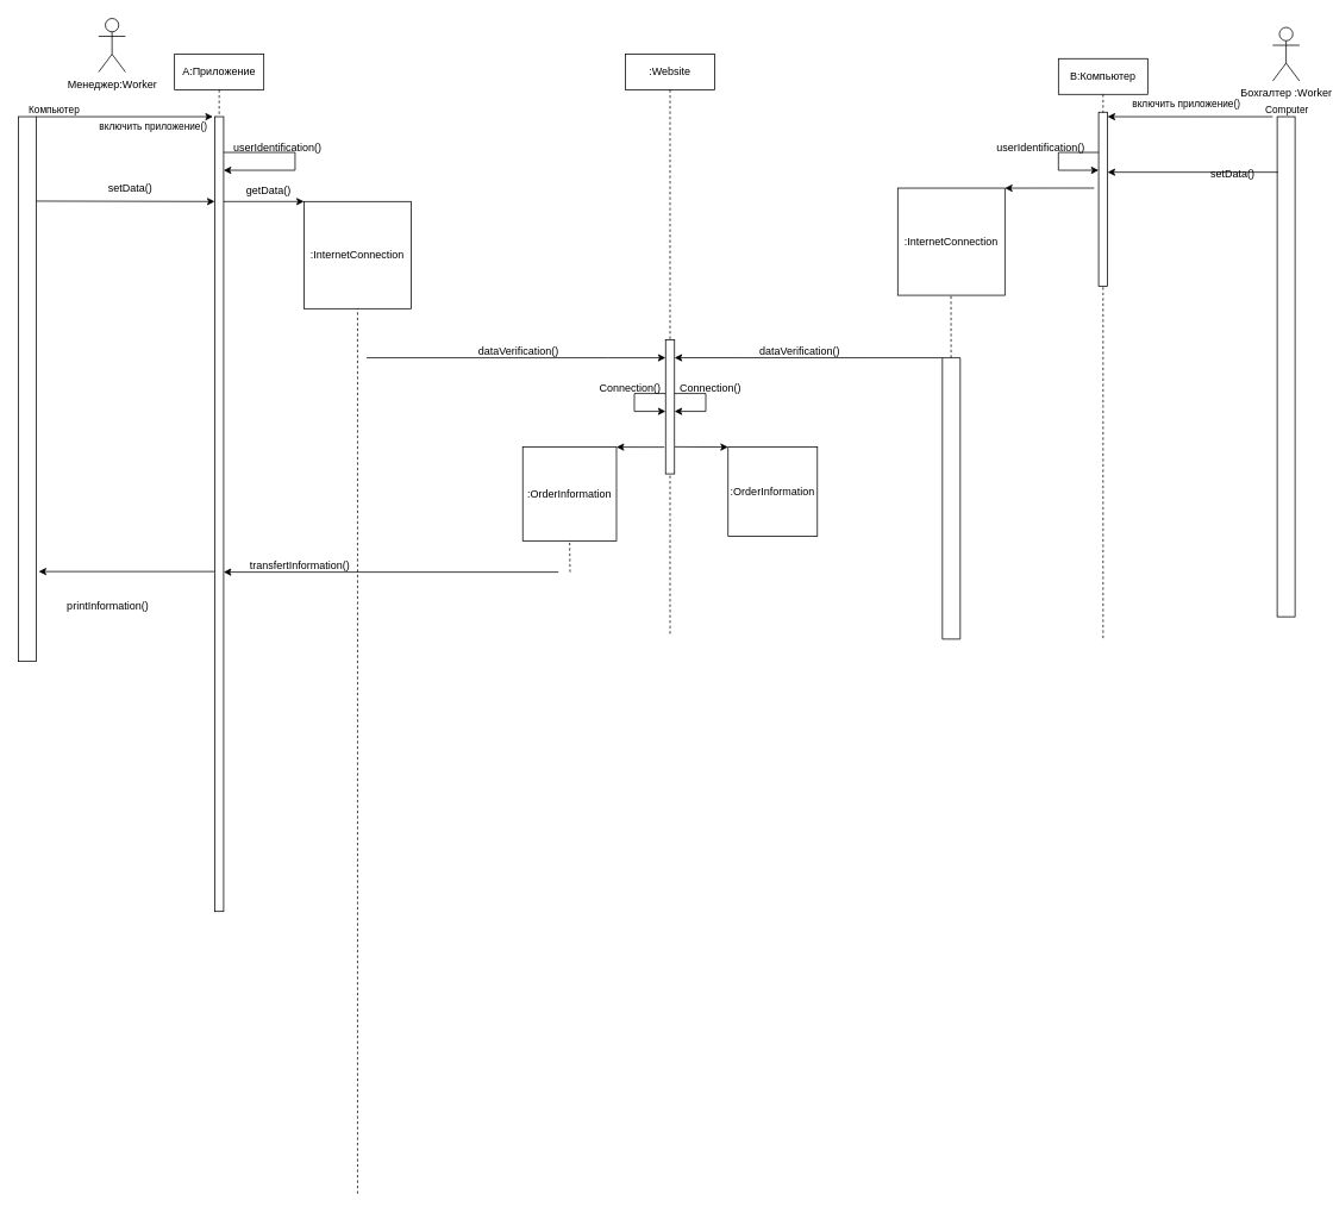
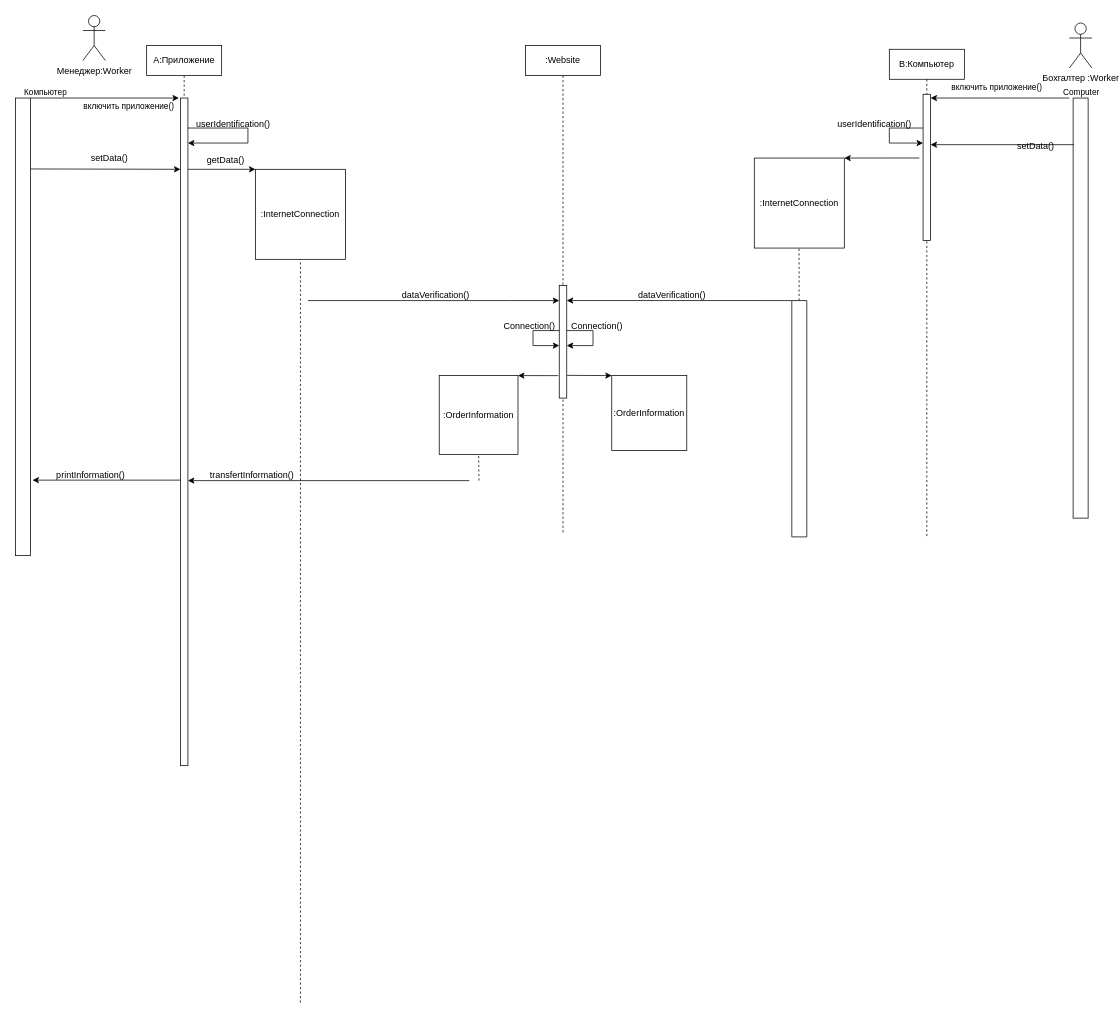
- <mxCell id="50" value="&lt;div&gt;printInformation()&lt;/div&gt;" style="text;html=1;align=center;verticalAlign=middle;resizable=0;points=[];autosize=1;strokeColor=none;fillColor=none;" vertex="1" parent="1"><mxGeometry x="60" y="663" width="120" height="30" as="geometry" /></mxCell>
+ <mxCell id="50" value="&lt;div&gt;printInformation()&lt;/div&gt;" style="text;html=1;align=center;verticalAlign=middle;resizable=0;points=[];autosize=1;strokeColor=none;fillColor=none;" vertex="1" parent="1"><mxGeometry x="60" y="618" width="120" height="30" as="geometry" /></mxCell>
